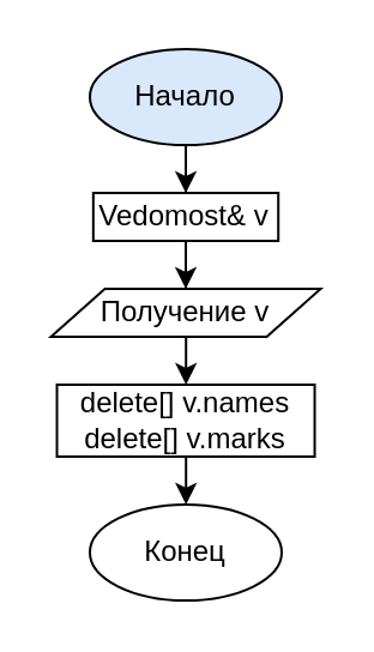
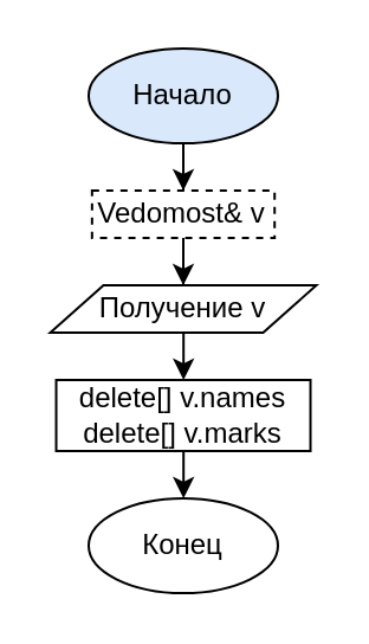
- <mxCell id="5" value="Vedomost&amp;amp; v" style="rounded=0;whiteSpace=wrap;html=1;" vertex="1" parent="1"><mxGeometry x="38.42" y="80" width="77.18" height="20" as="geometry" /></mxCell>
+ <mxCell id="5" value="Vedomost&amp;amp; v" style="rounded=0;whiteSpace=wrap;html=1;dashed=1;" vertex="1" parent="1"><mxGeometry x="38.42" y="80" width="77.18" height="20" as="geometry" /></mxCell>
